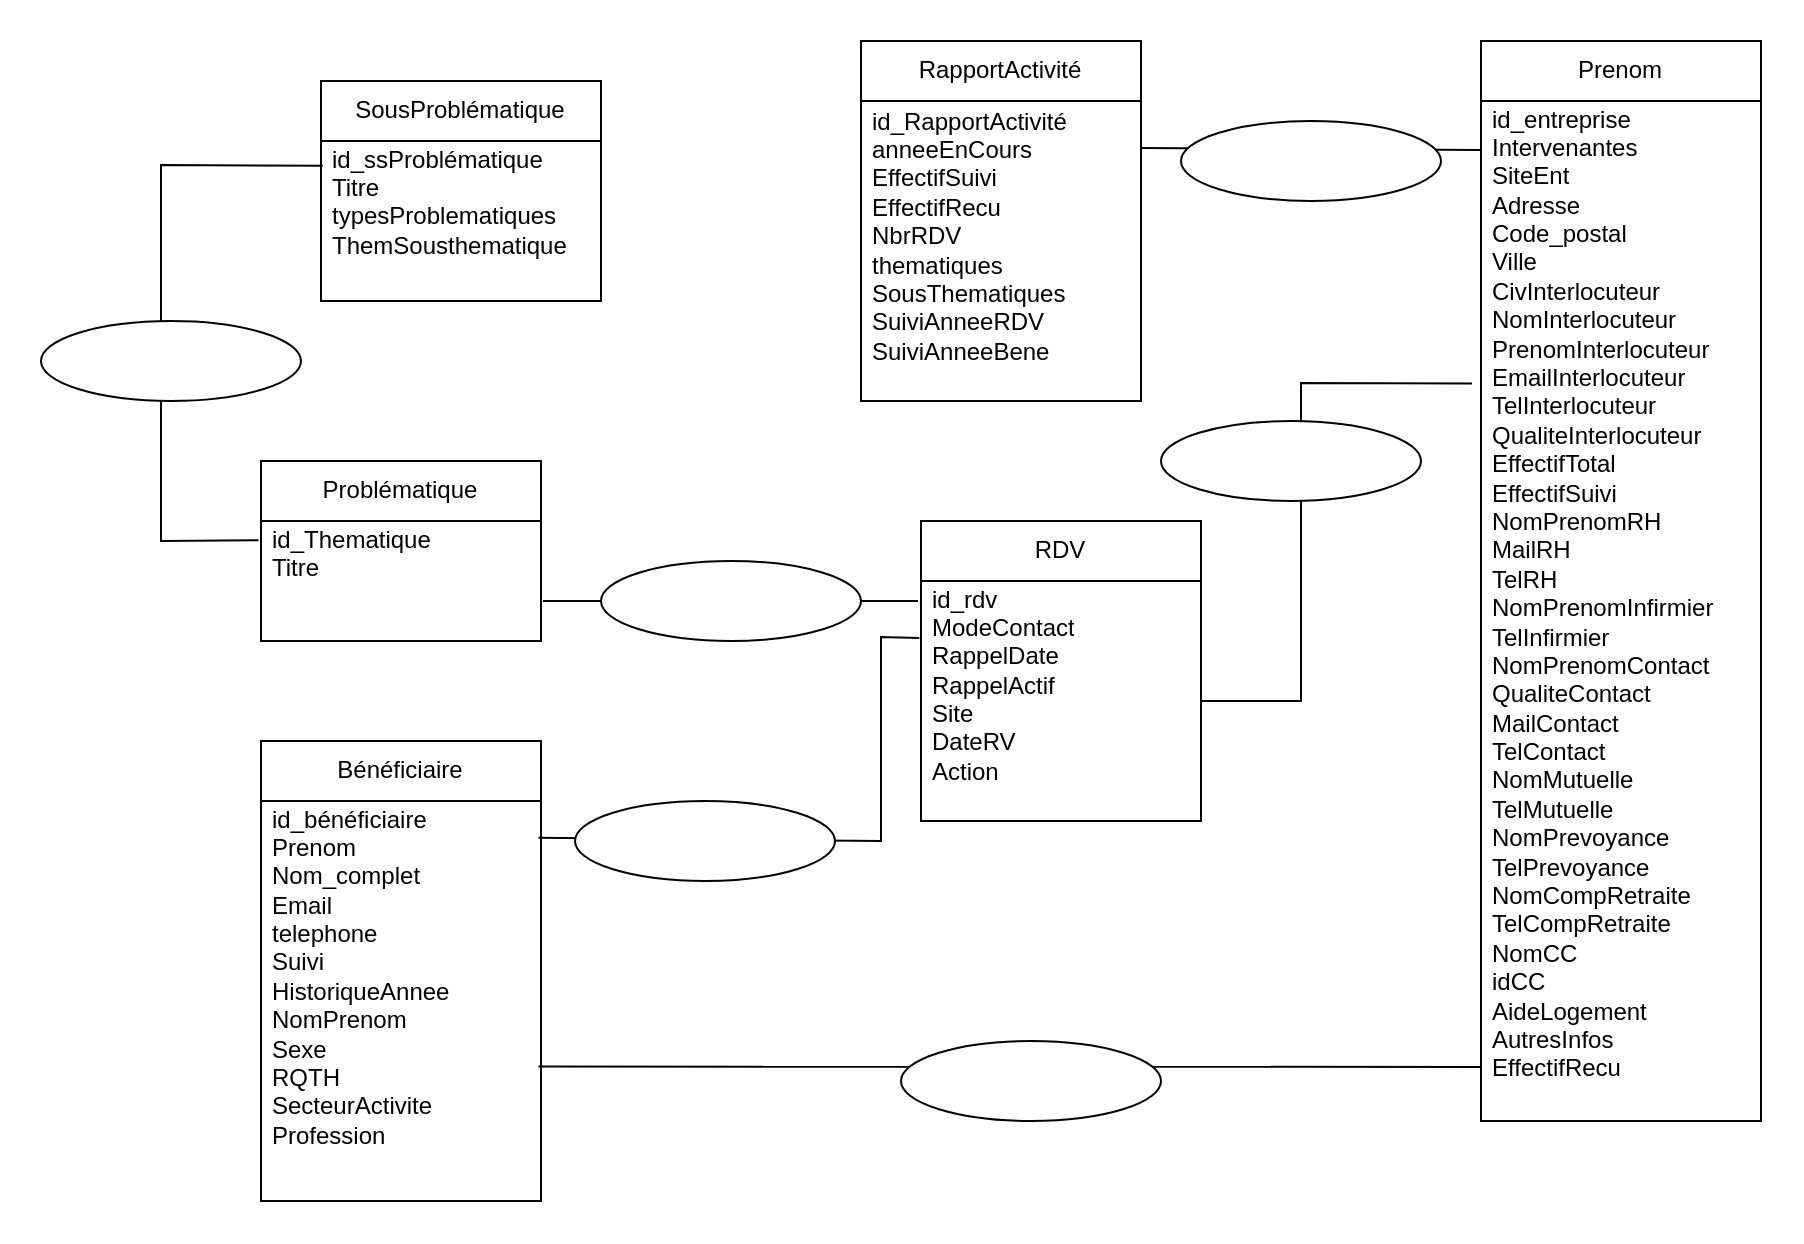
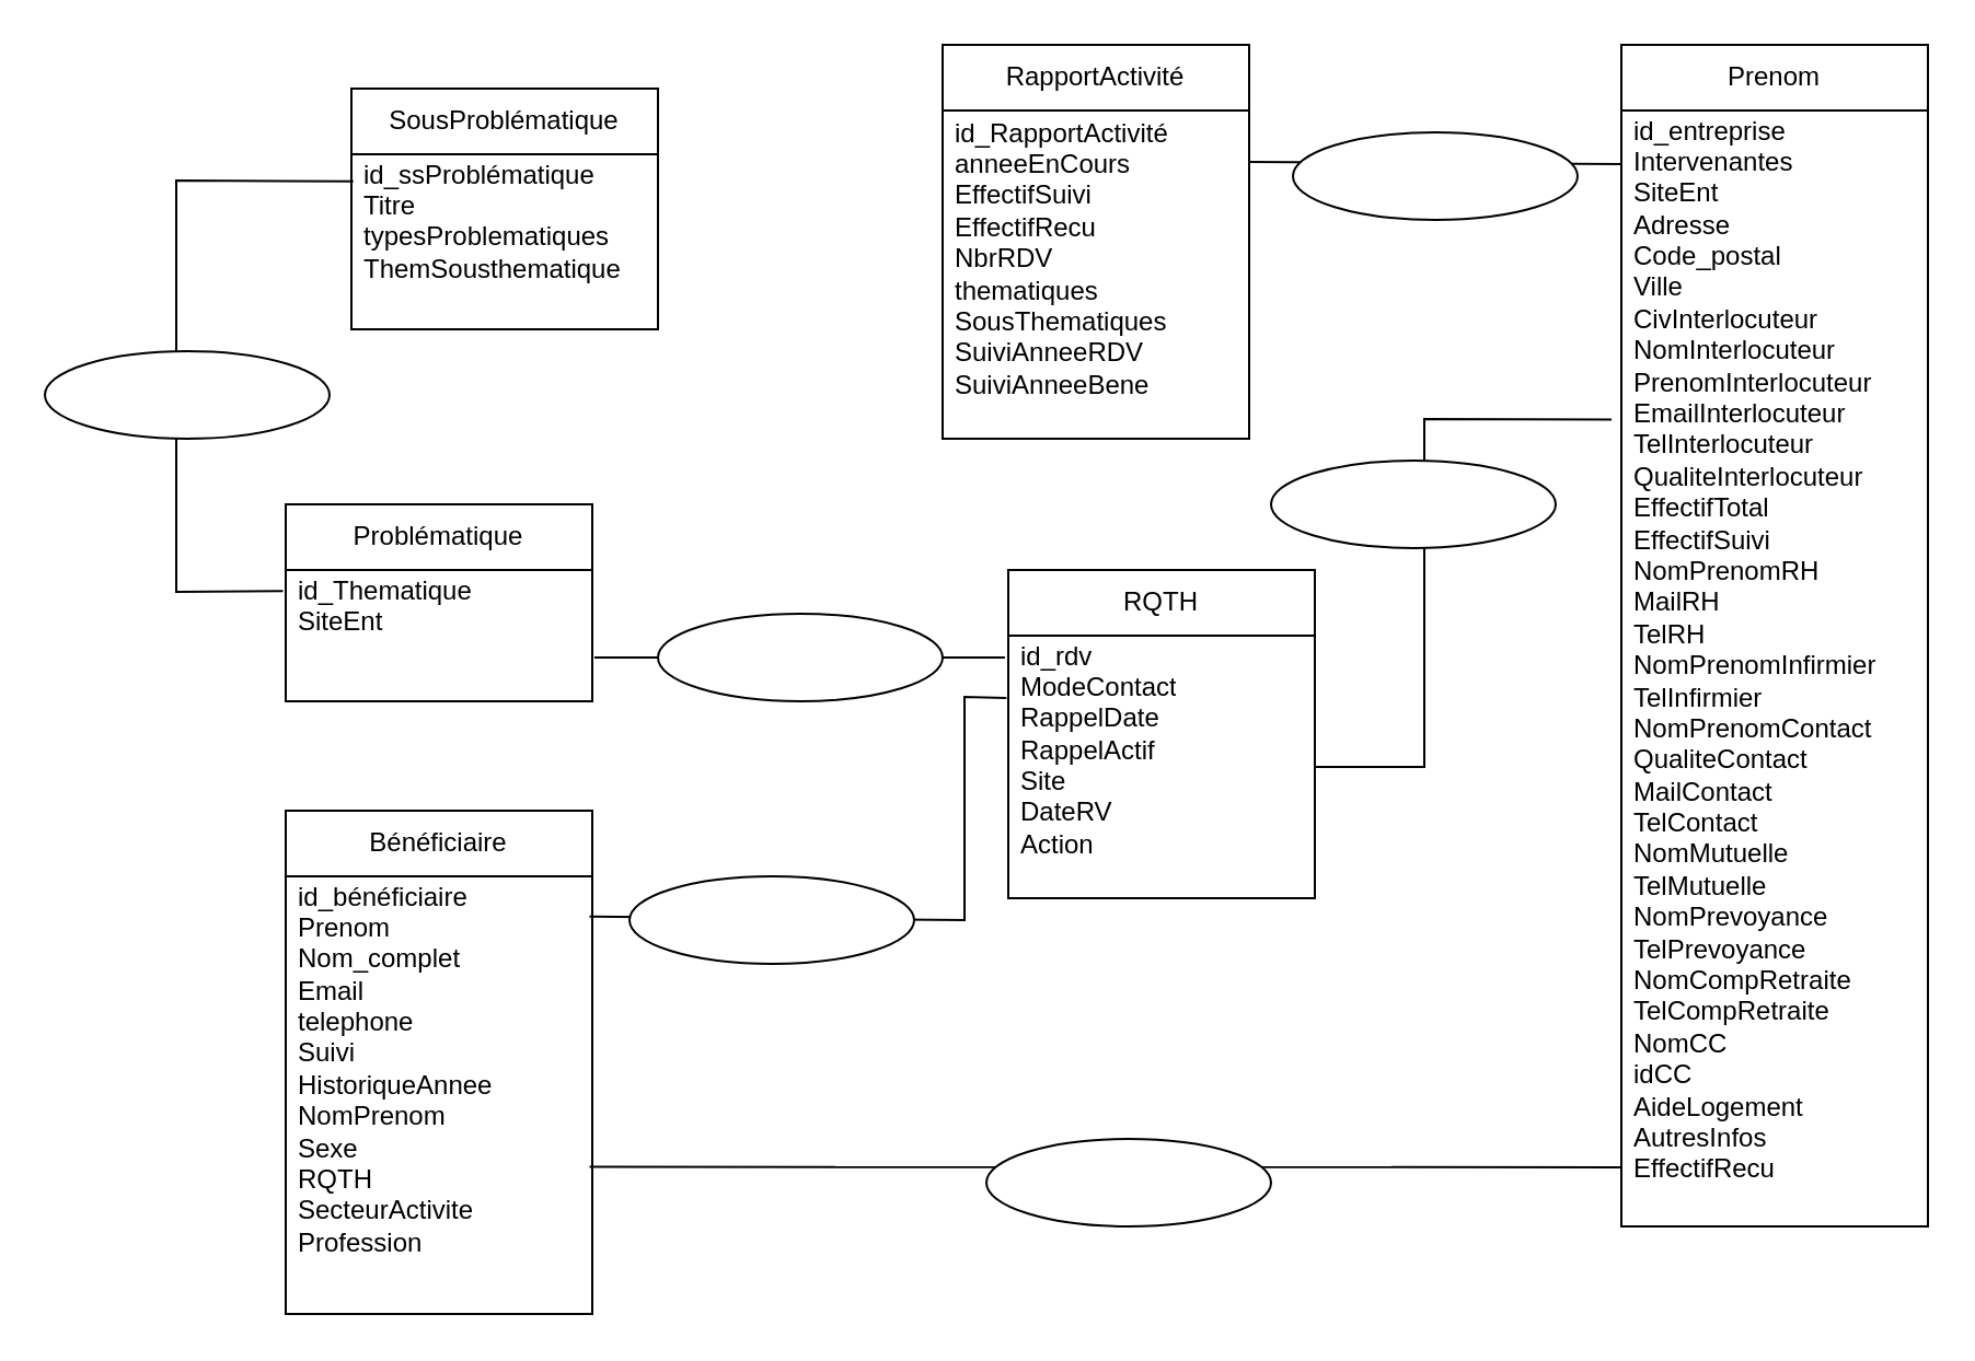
- <mxCell id="2" value="RDV" style="swimlane;fontStyle=0;childLayout=stackLayout;horizontal=1;startSize=30;horizontalStack=0;resizeParent=1;resizeParentMax=0;resizeLast=0;collapsible=1;marginBottom=0;whiteSpace=wrap;html=1;" vertex="1" parent="1"><mxGeometry x="460" y="260" width="140" height="150" as="geometry" /></mxCell>
+ <mxCell id="2" value="RQTH" style="swimlane;fontStyle=0;childLayout=stackLayout;horizontal=1;startSize=30;horizontalStack=0;resizeParent=1;resizeParentMax=0;resizeLast=0;collapsible=1;marginBottom=0;whiteSpace=wrap;html=1;" vertex="1" parent="1"><mxGeometry x="460" y="260" width="140" height="150" as="geometry" /></mxCell>
- <mxCell id="7" value="id_Thematique&lt;div&gt;Titre&lt;/div&gt;&lt;div&gt;&lt;br&gt;&lt;/div&gt;&lt;div&gt;&lt;br&gt;&lt;/div&gt;" style="text;strokeColor=none;fillColor=none;align=left;verticalAlign=middle;spacingLeft=4;spacingRight=4;overflow=hidden;points=[[0,0.5],[1,0.5]];portConstraint=eastwest;rotatable=0;whiteSpace=wrap;html=1;" vertex="1" parent="6"><mxGeometry y="30" width="140" height="60" as="geometry" /></mxCell>
+ <mxCell id="7" value="id_Thematique&lt;div&gt;SiteEnt&lt;/div&gt;&lt;div&gt;&lt;br&gt;&lt;/div&gt;&lt;div&gt;&lt;br&gt;&lt;/div&gt;" style="text;strokeColor=none;fillColor=none;align=left;verticalAlign=middle;spacingLeft=4;spacingRight=4;overflow=hidden;points=[[0,0.5],[1,0.5]];portConstraint=eastwest;rotatable=0;whiteSpace=wrap;html=1;" vertex="1" parent="6"><mxGeometry y="30" width="140" height="60" as="geometry" /></mxCell>
